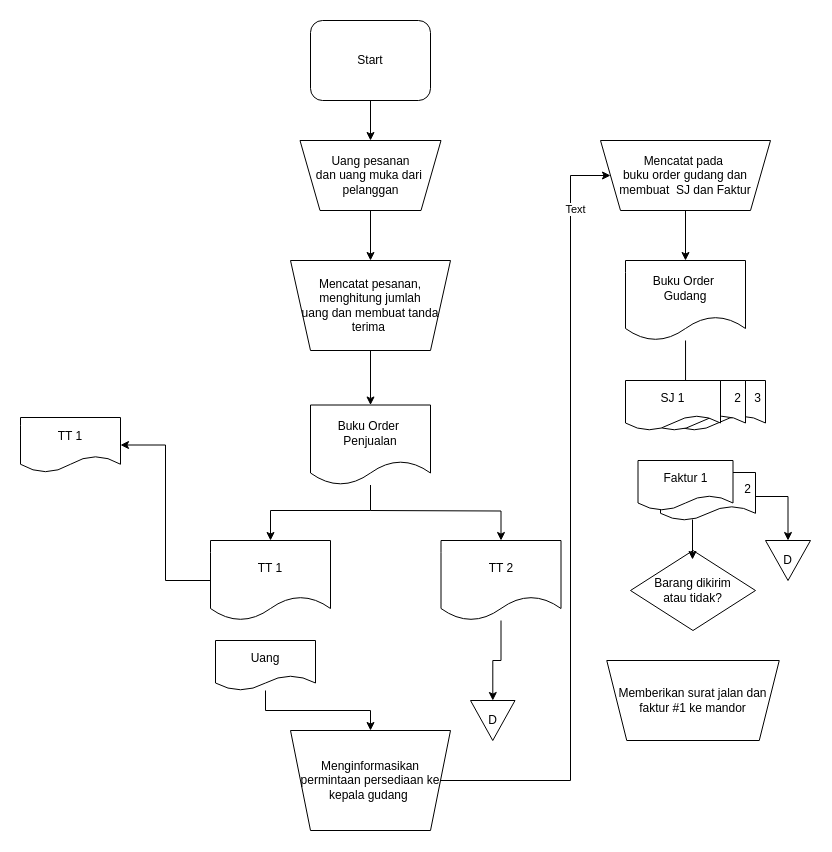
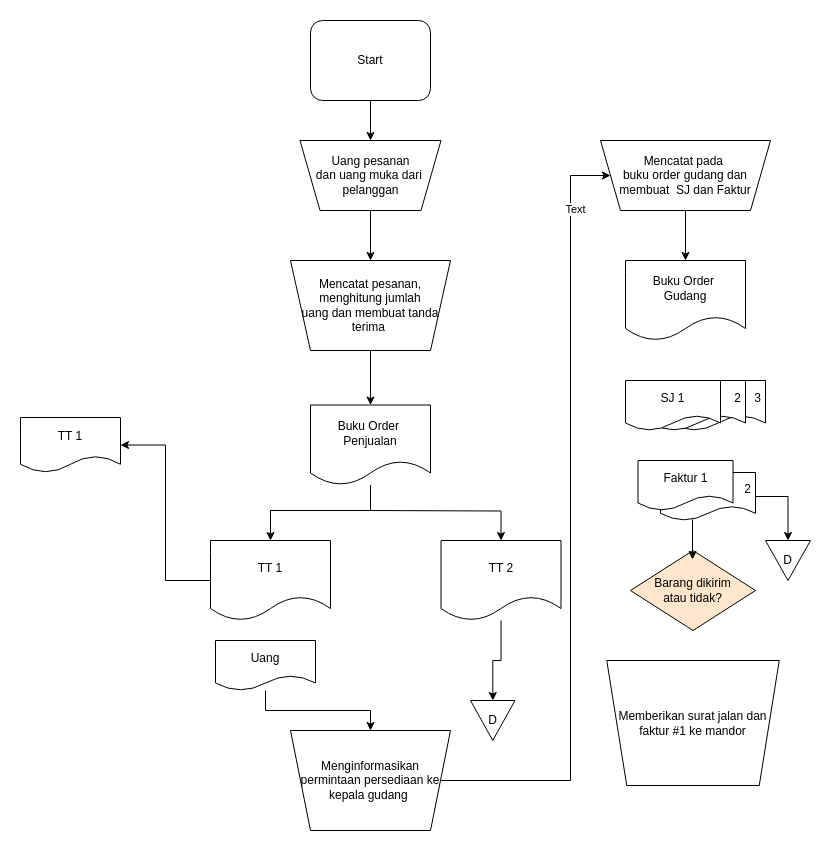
- <mxCell id="24" value="" style="edgeStyle=orthogonalEdgeStyle;rounded=0;orthogonalLoop=1;jettySize=auto;html=1;entryX=0.632;entryY=0.16;entryDx=0;entryDy=0;entryPerimeter=0;" edge="1" parent="1" source="25" target="28"><mxGeometry relative="1" as="geometry"><mxPoint x="787.5" y="485" as="targetPoint" /></mxGeometry></mxCell>
- <mxCell id="32" value="Barang dikirim&lt;div&gt;atau tidak?&lt;/div&gt;" style="rhombus;whiteSpace=wrap;html=1;" vertex="1" parent="1"><mxGeometry x="630" y="550" width="125" height="80" as="geometry" /></mxCell>
+ <mxCell id="32" value="Barang dikirim&lt;div&gt;atau tidak?&lt;/div&gt;" style="rhombus;whiteSpace=wrap;html=1;fillColor=#ffe6cc;" vertex="1" parent="1"><mxGeometry x="630" y="550" width="125" height="80" as="geometry" /></mxCell>
- <mxCell id="34" value="Memberikan surat jalan dan faktur #1 ke mandor" style="shape=trapezoid;perimeter=trapezoidPerimeter;whiteSpace=wrap;html=1;fixedSize=1;direction=west;" vertex="1" parent="1"><mxGeometry x="606.25" y="660" width="172.5" height="80" as="geometry" /></mxCell>
+ <mxCell id="34" value="Memberikan surat jalan dan faktur #1 ke mandor" style="shape=trapezoid;perimeter=trapezoidPerimeter;whiteSpace=wrap;html=1;fixedSize=1;direction=west;" vertex="1" parent="1"><mxGeometry x="606.25" y="660" width="172.5" height="125" as="geometry" /></mxCell>
